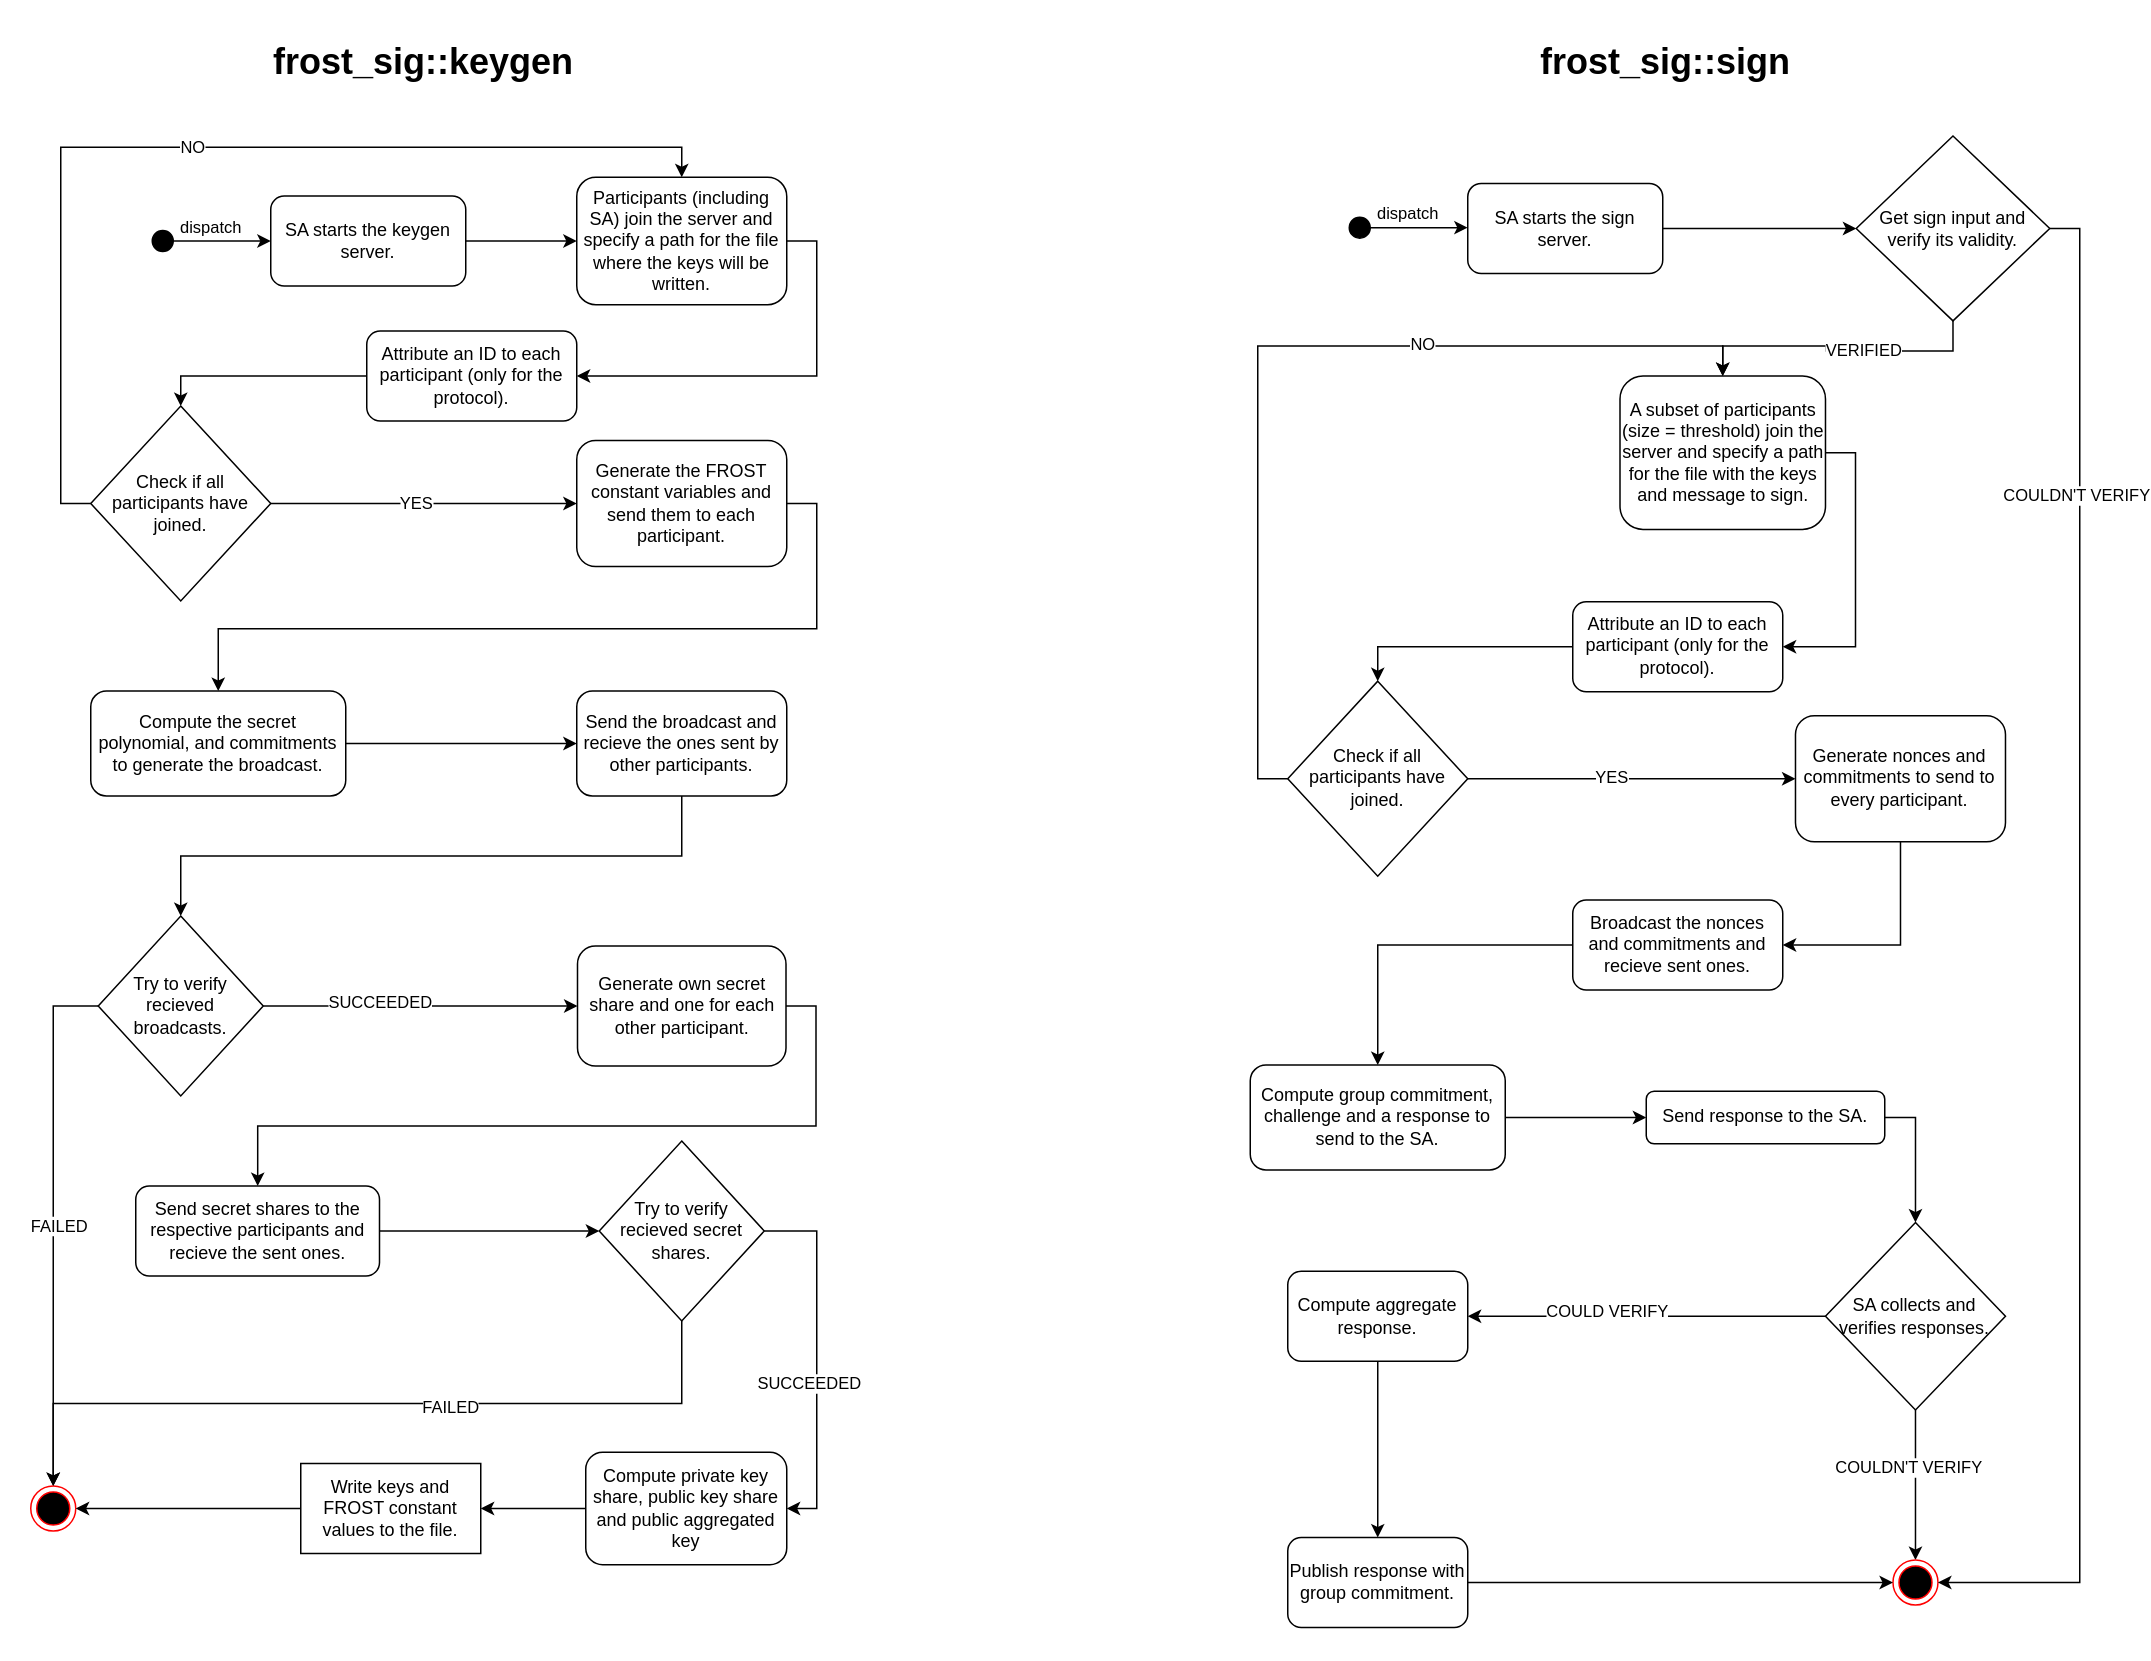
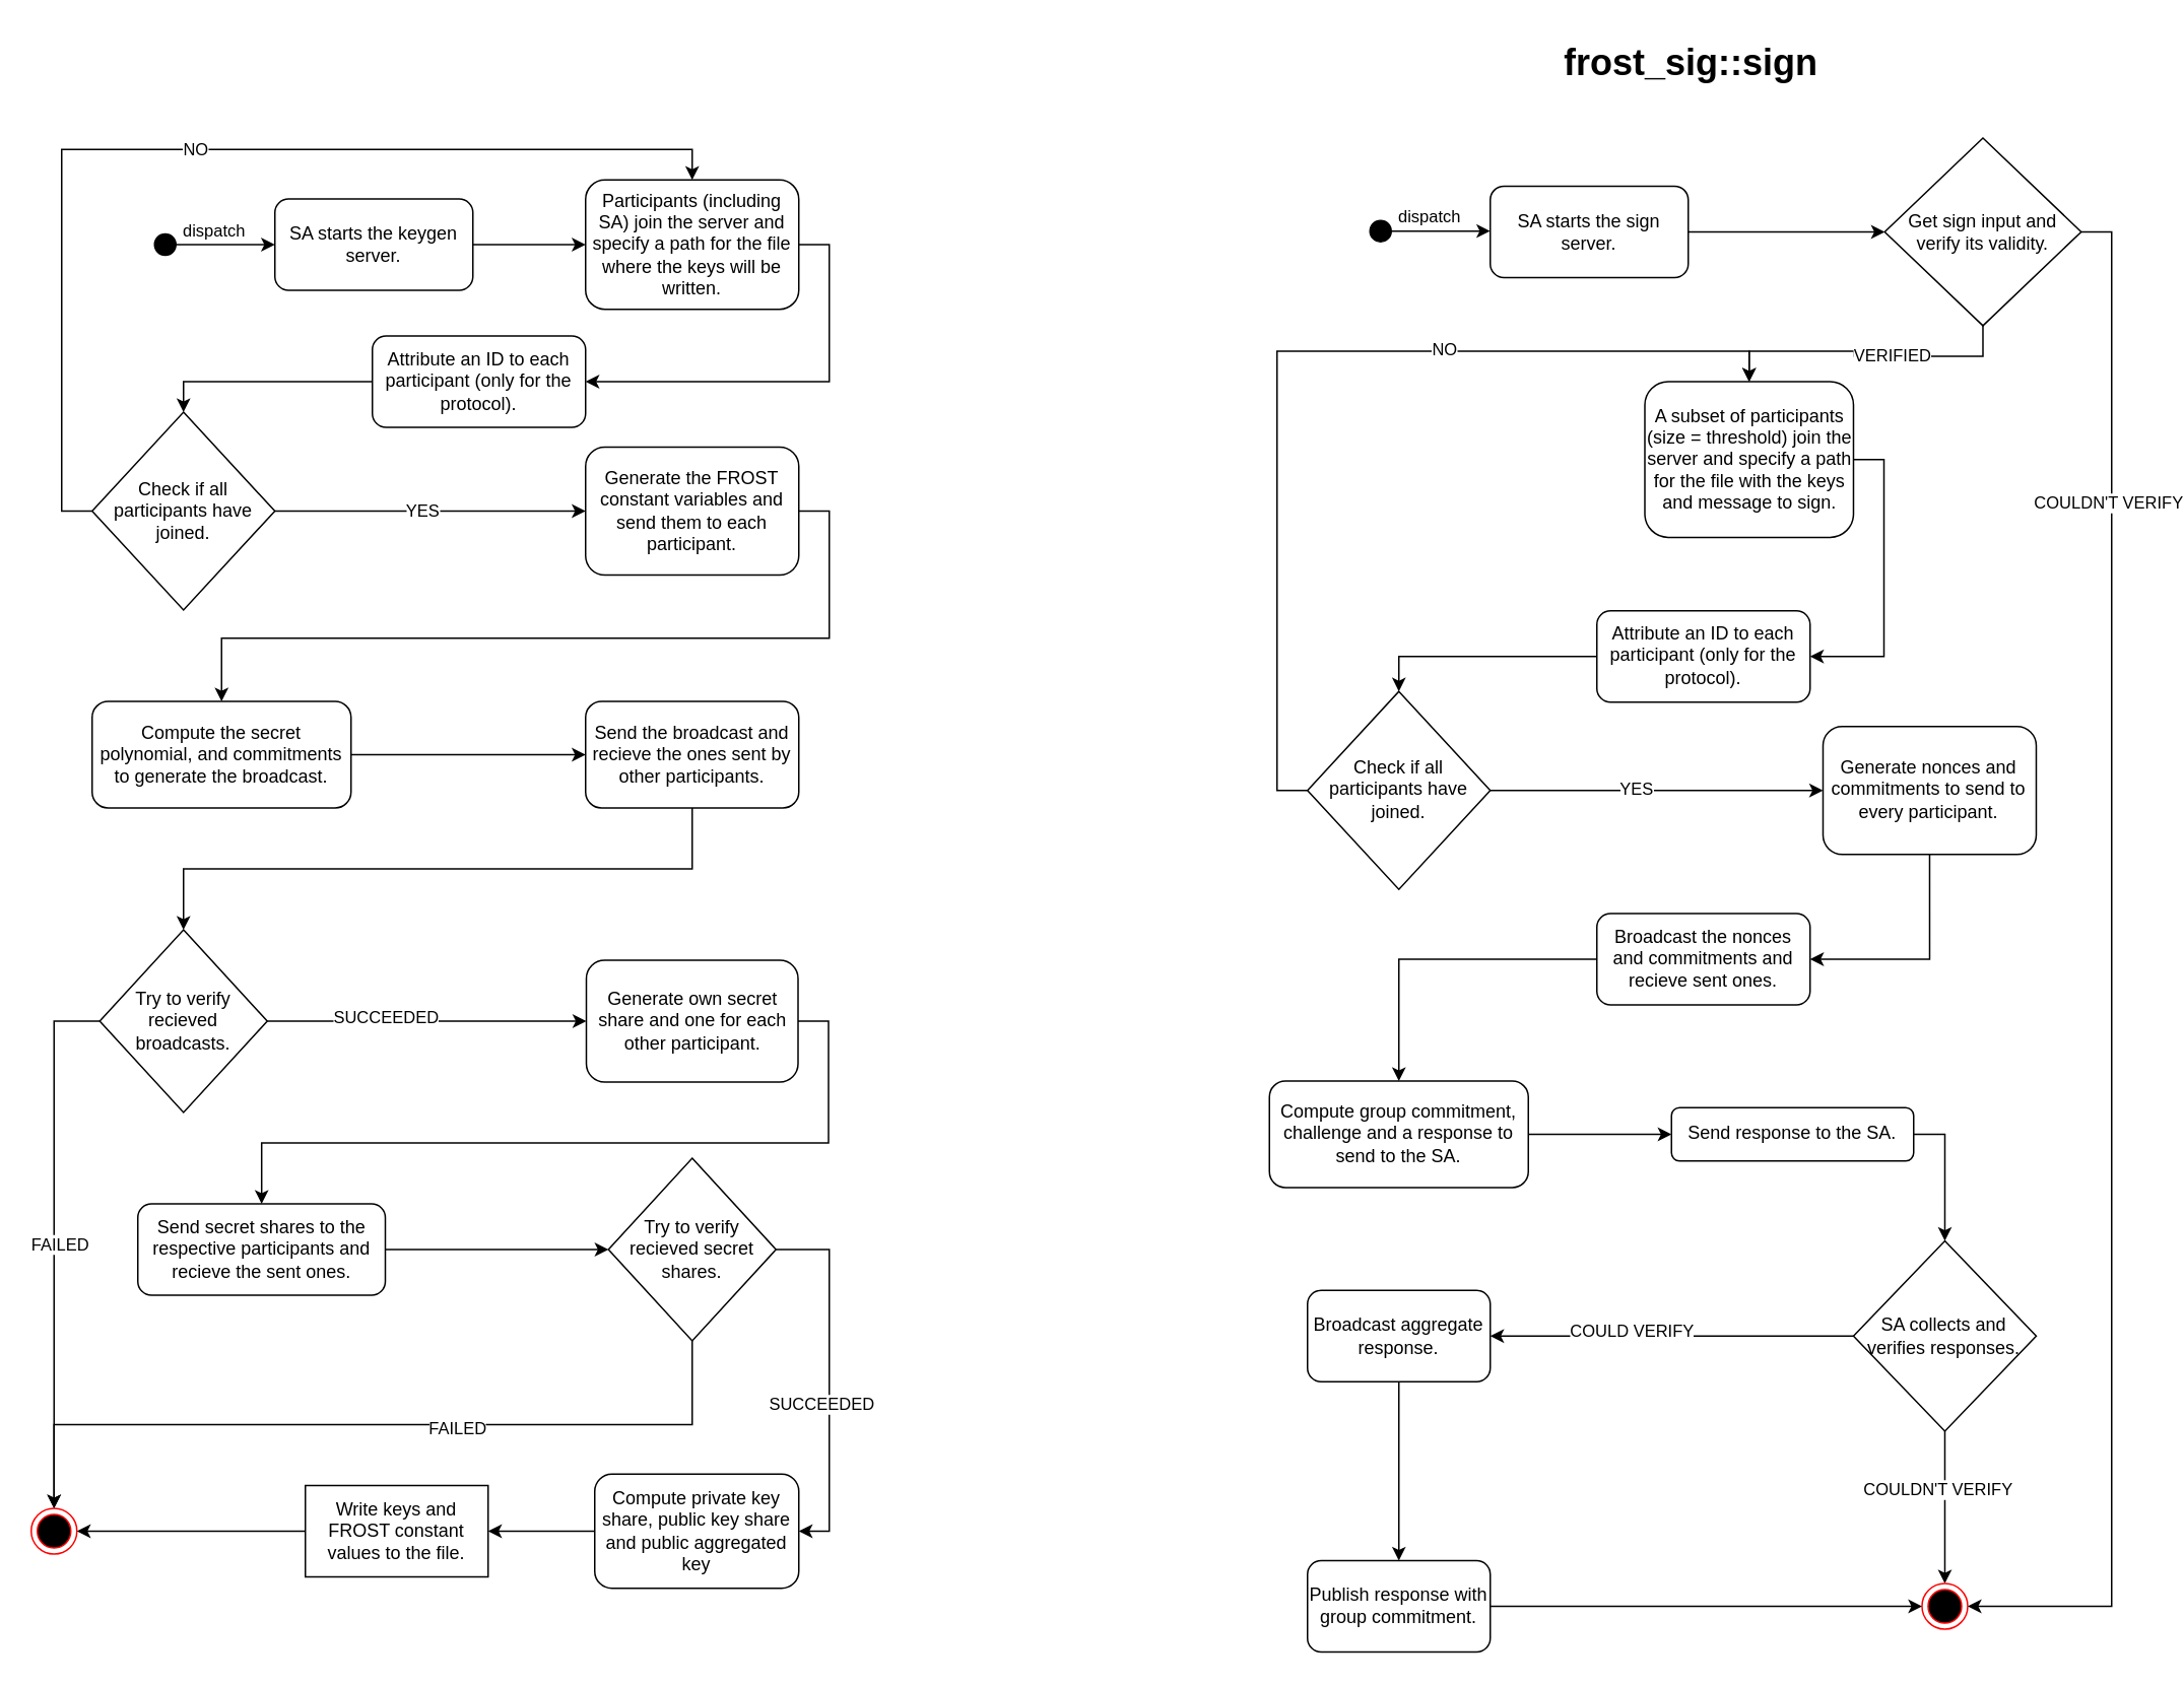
- <mxCell id="38" value="&lt;h1 style=&quot;margin-top: 0px;&quot;&gt;frost_sig::keygen&lt;/h1&gt;" style="text;html=1;whiteSpace=wrap;overflow=hidden;rounded=0;align=center;" parent="1" vertex="1"><mxGeometry x="72" y="20" width="420" height="40" as="geometry" /></mxCell>
- <mxCell id="64" value="Compute aggregate response." style="rounded=1;whiteSpace=wrap;html=1;" parent="1" vertex="1"><mxGeometry x="858" y="846.83" width="120" height="60" as="geometry" /></mxCell>
+ <mxCell id="64" value="Broadcast aggregate response." style="rounded=1;whiteSpace=wrap;html=1;" parent="1" vertex="1"><mxGeometry x="858" y="846.83" width="120" height="60" as="geometry" /></mxCell>
